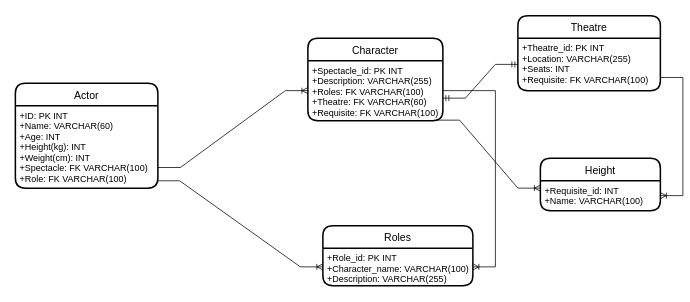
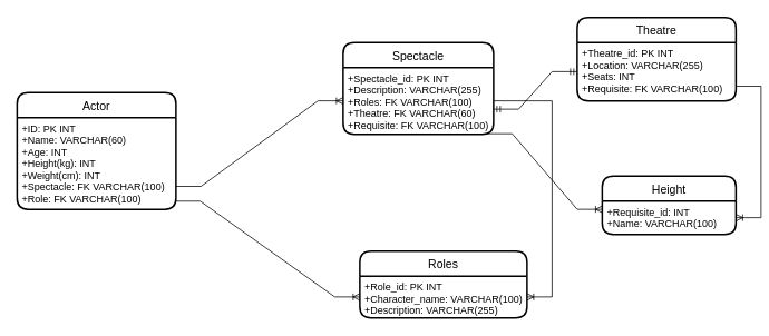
- <mxCell id="4" value="Character" style="swimlane;childLayout=stackLayout;horizontal=1;startSize=30;horizontalStack=0;rounded=1;fontSize=14;fontStyle=0;strokeWidth=2;resizeParent=0;resizeLast=1;shadow=0;dashed=0;align=center;" vertex="1" parent="1"><mxGeometry x="410" y="50" width="180" height="110" as="geometry" /></mxCell>
+ <mxCell id="4" value="Spectacle" style="swimlane;childLayout=stackLayout;horizontal=1;startSize=30;horizontalStack=0;rounded=1;fontSize=14;fontStyle=0;strokeWidth=2;resizeParent=0;resizeLast=1;shadow=0;dashed=0;align=center;" vertex="1" parent="1"><mxGeometry x="410" y="50" width="180" height="110" as="geometry" /></mxCell>
